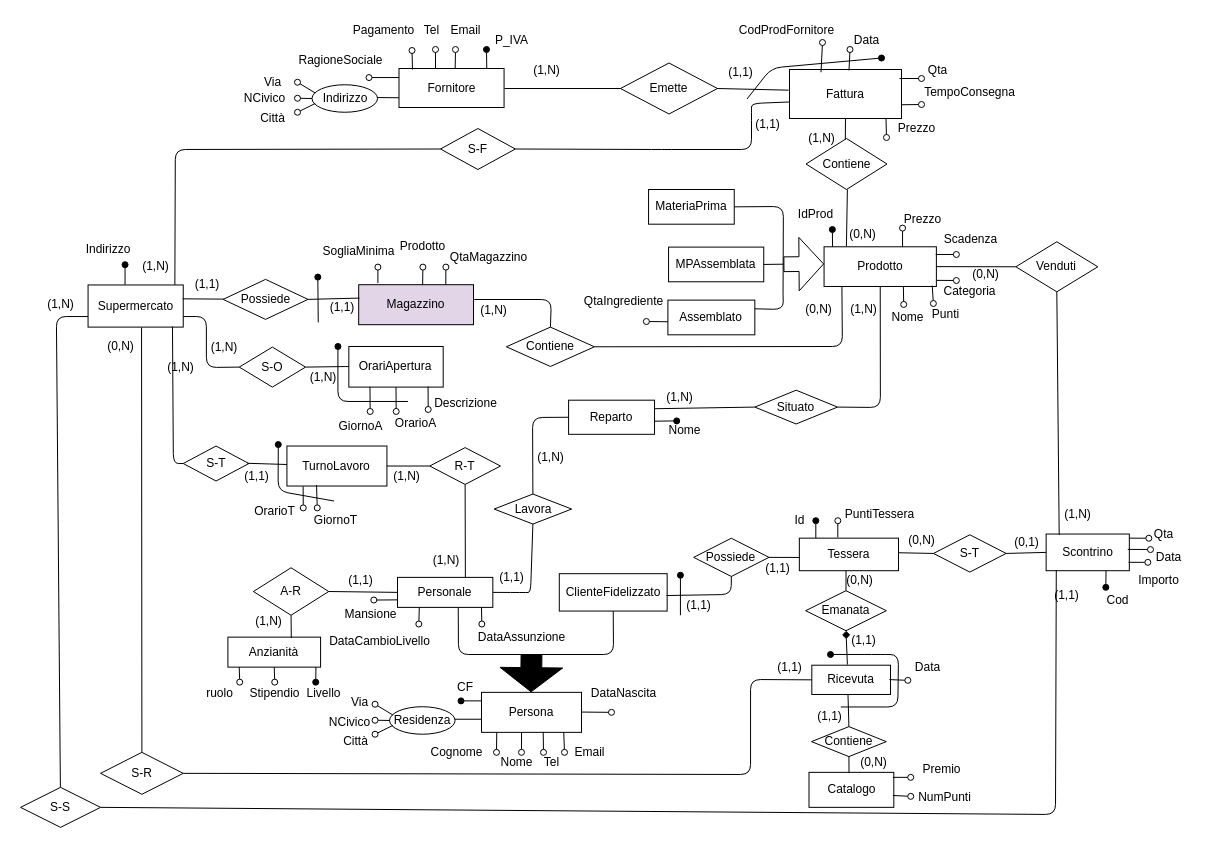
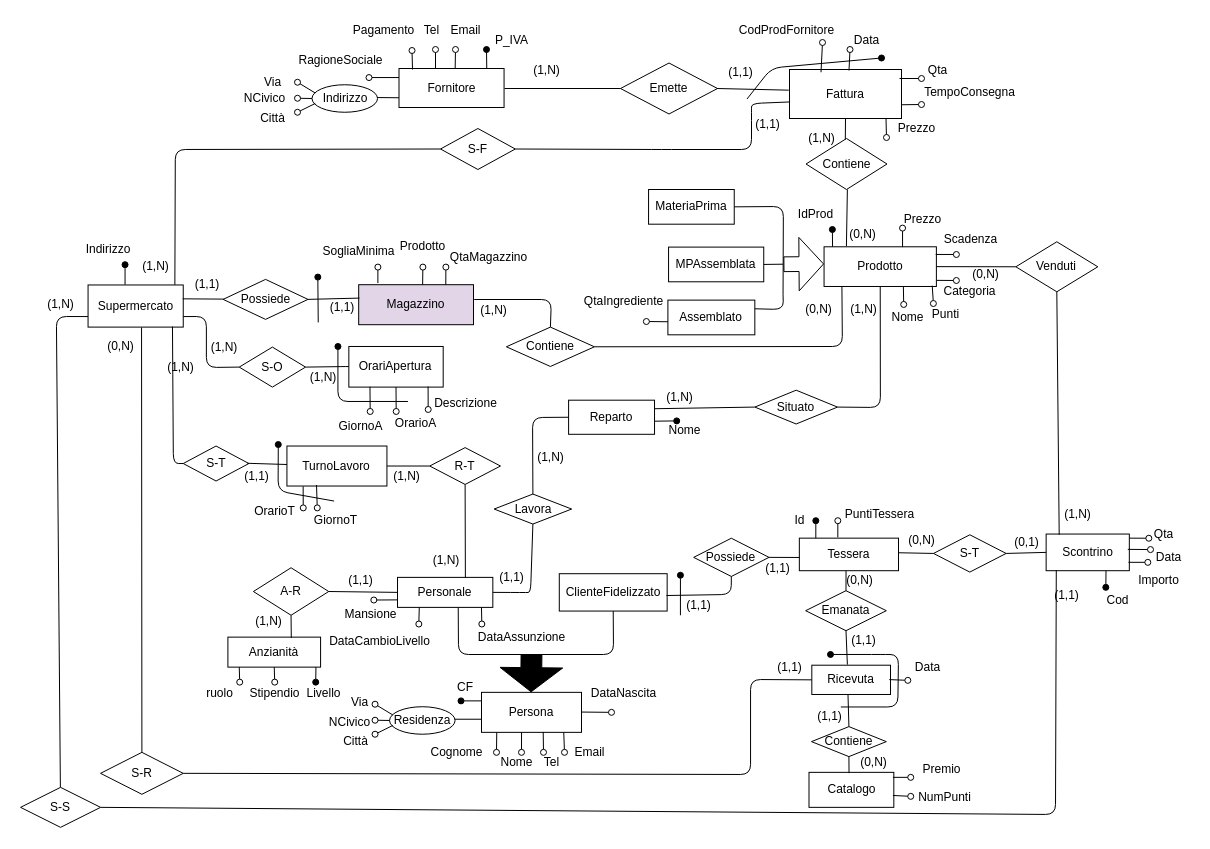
- <mxCell id="105" value="" style="endArrow=diamond;html=1;entryX=0.5;entryY=1;entryDx=0;entryDy=0;exitX=0.452;exitY=-0.02;exitDx=0;exitDy=0;exitPerimeter=0;" parent="1" source="102" target="103" edge="1"><mxGeometry width="50" height="50" relative="1" as="geometry"><mxPoint x="848.22" y="659.35" as="sourcePoint" /><mxPoint x="848.22" y="634.35" as="targetPoint" /></mxGeometry></mxCell>
+ <mxCell id="105" value="" style="endArrow=none;html=1;entryX=0.5;entryY=1;entryDx=0;entryDy=0;exitX=0.452;exitY=-0.02;exitDx=0;exitDy=0;exitPerimeter=0;" parent="1" source="102" target="103" edge="1"><mxGeometry width="50" height="50" relative="1" as="geometry"><mxPoint x="848.22" y="659.35" as="sourcePoint" /><mxPoint x="848.22" y="634.35" as="targetPoint" /></mxGeometry></mxCell>
